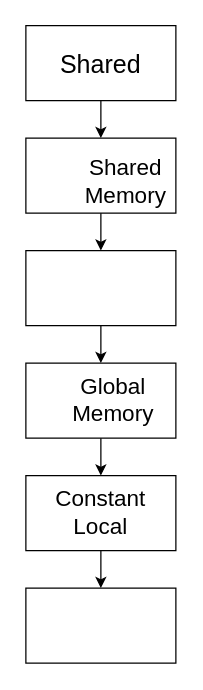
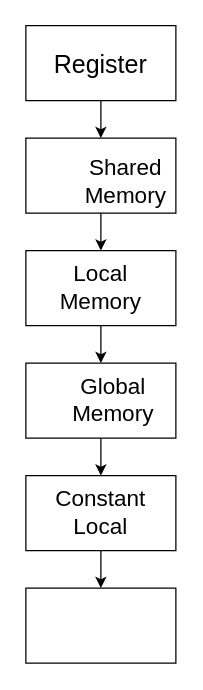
- <mxCell id="13" value="Shared" style="text;strokeColor=none;align=center;fillColor=none;html=1;verticalAlign=middle;whiteSpace=wrap;rounded=0;fontSize=20;fontFamily=Helvetica;" vertex="1" parent="1"><mxGeometry x="50" y="35" width="60" height="30" as="geometry" /></mxCell>
+ <mxCell id="13" value="Register" style="text;strokeColor=none;align=center;fillColor=none;html=1;verticalAlign=middle;whiteSpace=wrap;rounded=0;fontSize=20;fontFamily=Helvetica;" vertex="1" parent="1"><mxGeometry x="50" y="35" width="60" height="30" as="geometry" /></mxCell>
+ <mxCell id="15" value="Local Memory" style="text;strokeColor=none;align=center;fillColor=none;html=1;verticalAlign=middle;whiteSpace=wrap;rounded=0;fontFamily=Helvetica;fontSize=18;" vertex="1" parent="1"><mxGeometry x="50" y="215" width="60" height="30" as="geometry" /></mxCell>
